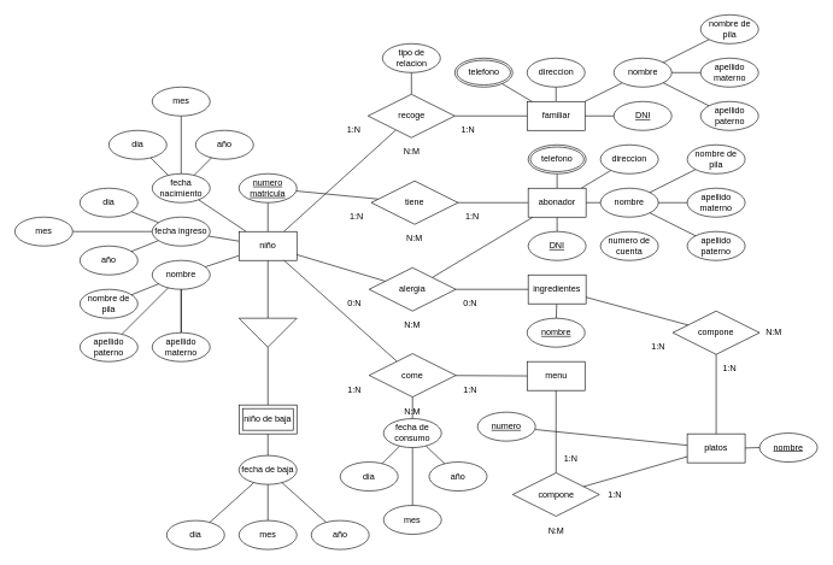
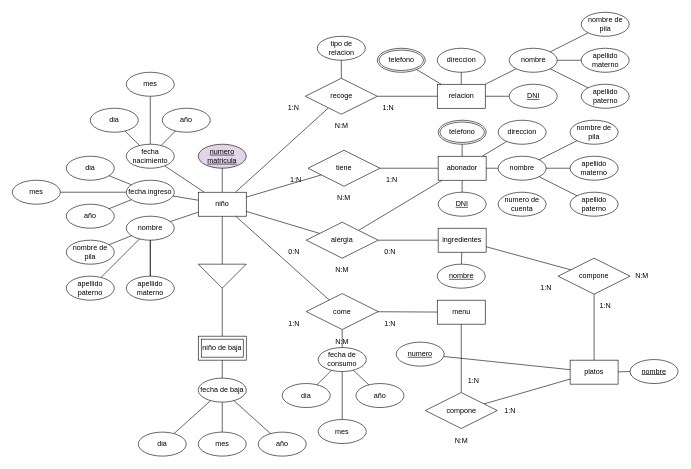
- <mxCell id="35" value="familiar" style="whiteSpace=wrap;html=1;align=center;" parent="1" vertex="1"><mxGeometry x="728.5" y="140" width="80" height="40" as="geometry" /></mxCell>
+ <mxCell id="35" value="relacion" style="whiteSpace=wrap;html=1;align=center;" parent="1" vertex="1"><mxGeometry x="728.5" y="140" width="80" height="40" as="geometry" /></mxCell>
- <mxCell id="18" value="numero matricula" style="ellipse;whiteSpace=wrap;html=1;align=center;fontStyle=4;" parent="1" vertex="1"><mxGeometry x="330" y="240" width="80" height="40" as="geometry" /></mxCell>
+ <mxCell id="18" value="numero matricula" style="ellipse;whiteSpace=wrap;html=1;align=center;fontStyle=4;fillColor=#e1d5e7;" parent="1" vertex="1"><mxGeometry x="330" y="240" width="80" height="40" as="geometry" /></mxCell>
- <mxCell id="91" style="edgeStyle=none;rounded=0;orthogonalLoop=1;jettySize=auto;html=1;endArrow=none;endFill=0;" parent="1" source="93" target="18" edge="1"><mxGeometry relative="1" as="geometry" /></mxCell>
+ <mxCell id="91" style="edgeStyle=none;rounded=0;orthogonalLoop=1;jettySize=auto;html=1;endArrow=none;endFill=0;" parent="1" source="93" target="7" edge="1"><mxGeometry relative="1" as="geometry" /></mxCell>
